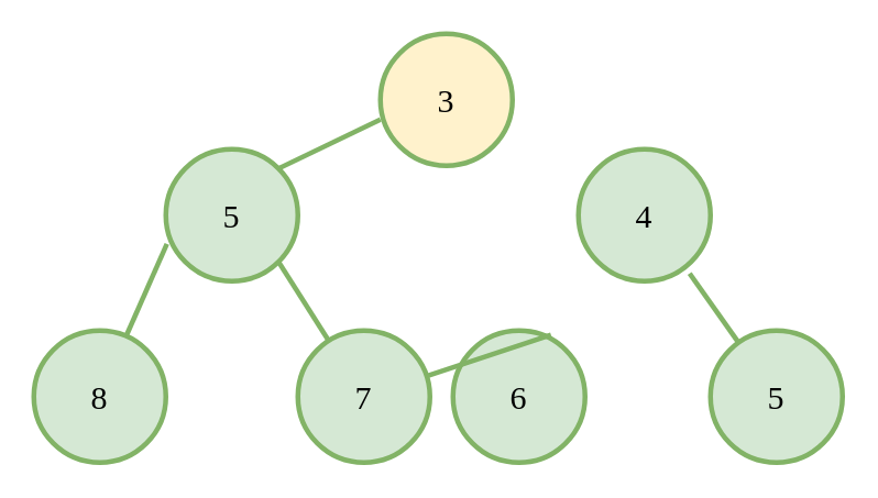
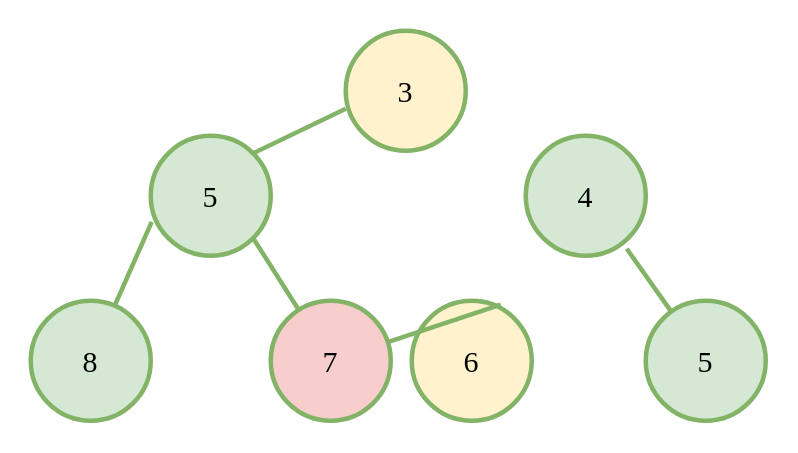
- <mxCell id="6" value="7" style="ellipse;whiteSpace=wrap;html=1;aspect=fixed;fillColor=#d5e8d4;strokeColor=#82b366;strokeWidth=3;fontSize=20;fontFamily=Comic Sans MS;" vertex="1" parent="1"><mxGeometry x="180" y="200" width="80" height="80" as="geometry" /></mxCell>
+ <mxCell id="6" value="7" style="ellipse;whiteSpace=wrap;html=1;aspect=fixed;fillColor=#f8cecc;strokeColor=#82b366;strokeWidth=3;fontSize=20;fontFamily=Comic Sans MS;" vertex="1" parent="1"><mxGeometry x="180" y="200" width="80" height="80" as="geometry" /></mxCell>
- <mxCell id="7" value="6" style="ellipse;whiteSpace=wrap;html=1;aspect=fixed;fillColor=#d5e8d4;strokeColor=#82b366;strokeWidth=3;fontSize=20;fontFamily=Comic Sans MS;" vertex="1" parent="1"><mxGeometry x="274" y="200" width="80" height="80" as="geometry" /></mxCell>
+ <mxCell id="7" value="6" style="ellipse;whiteSpace=wrap;html=1;aspect=fixed;fillColor=#fff2cc;strokeColor=#82b366;strokeWidth=3;fontSize=20;fontFamily=Comic Sans MS;" vertex="1" parent="1"><mxGeometry x="274" y="200" width="80" height="80" as="geometry" /></mxCell>
